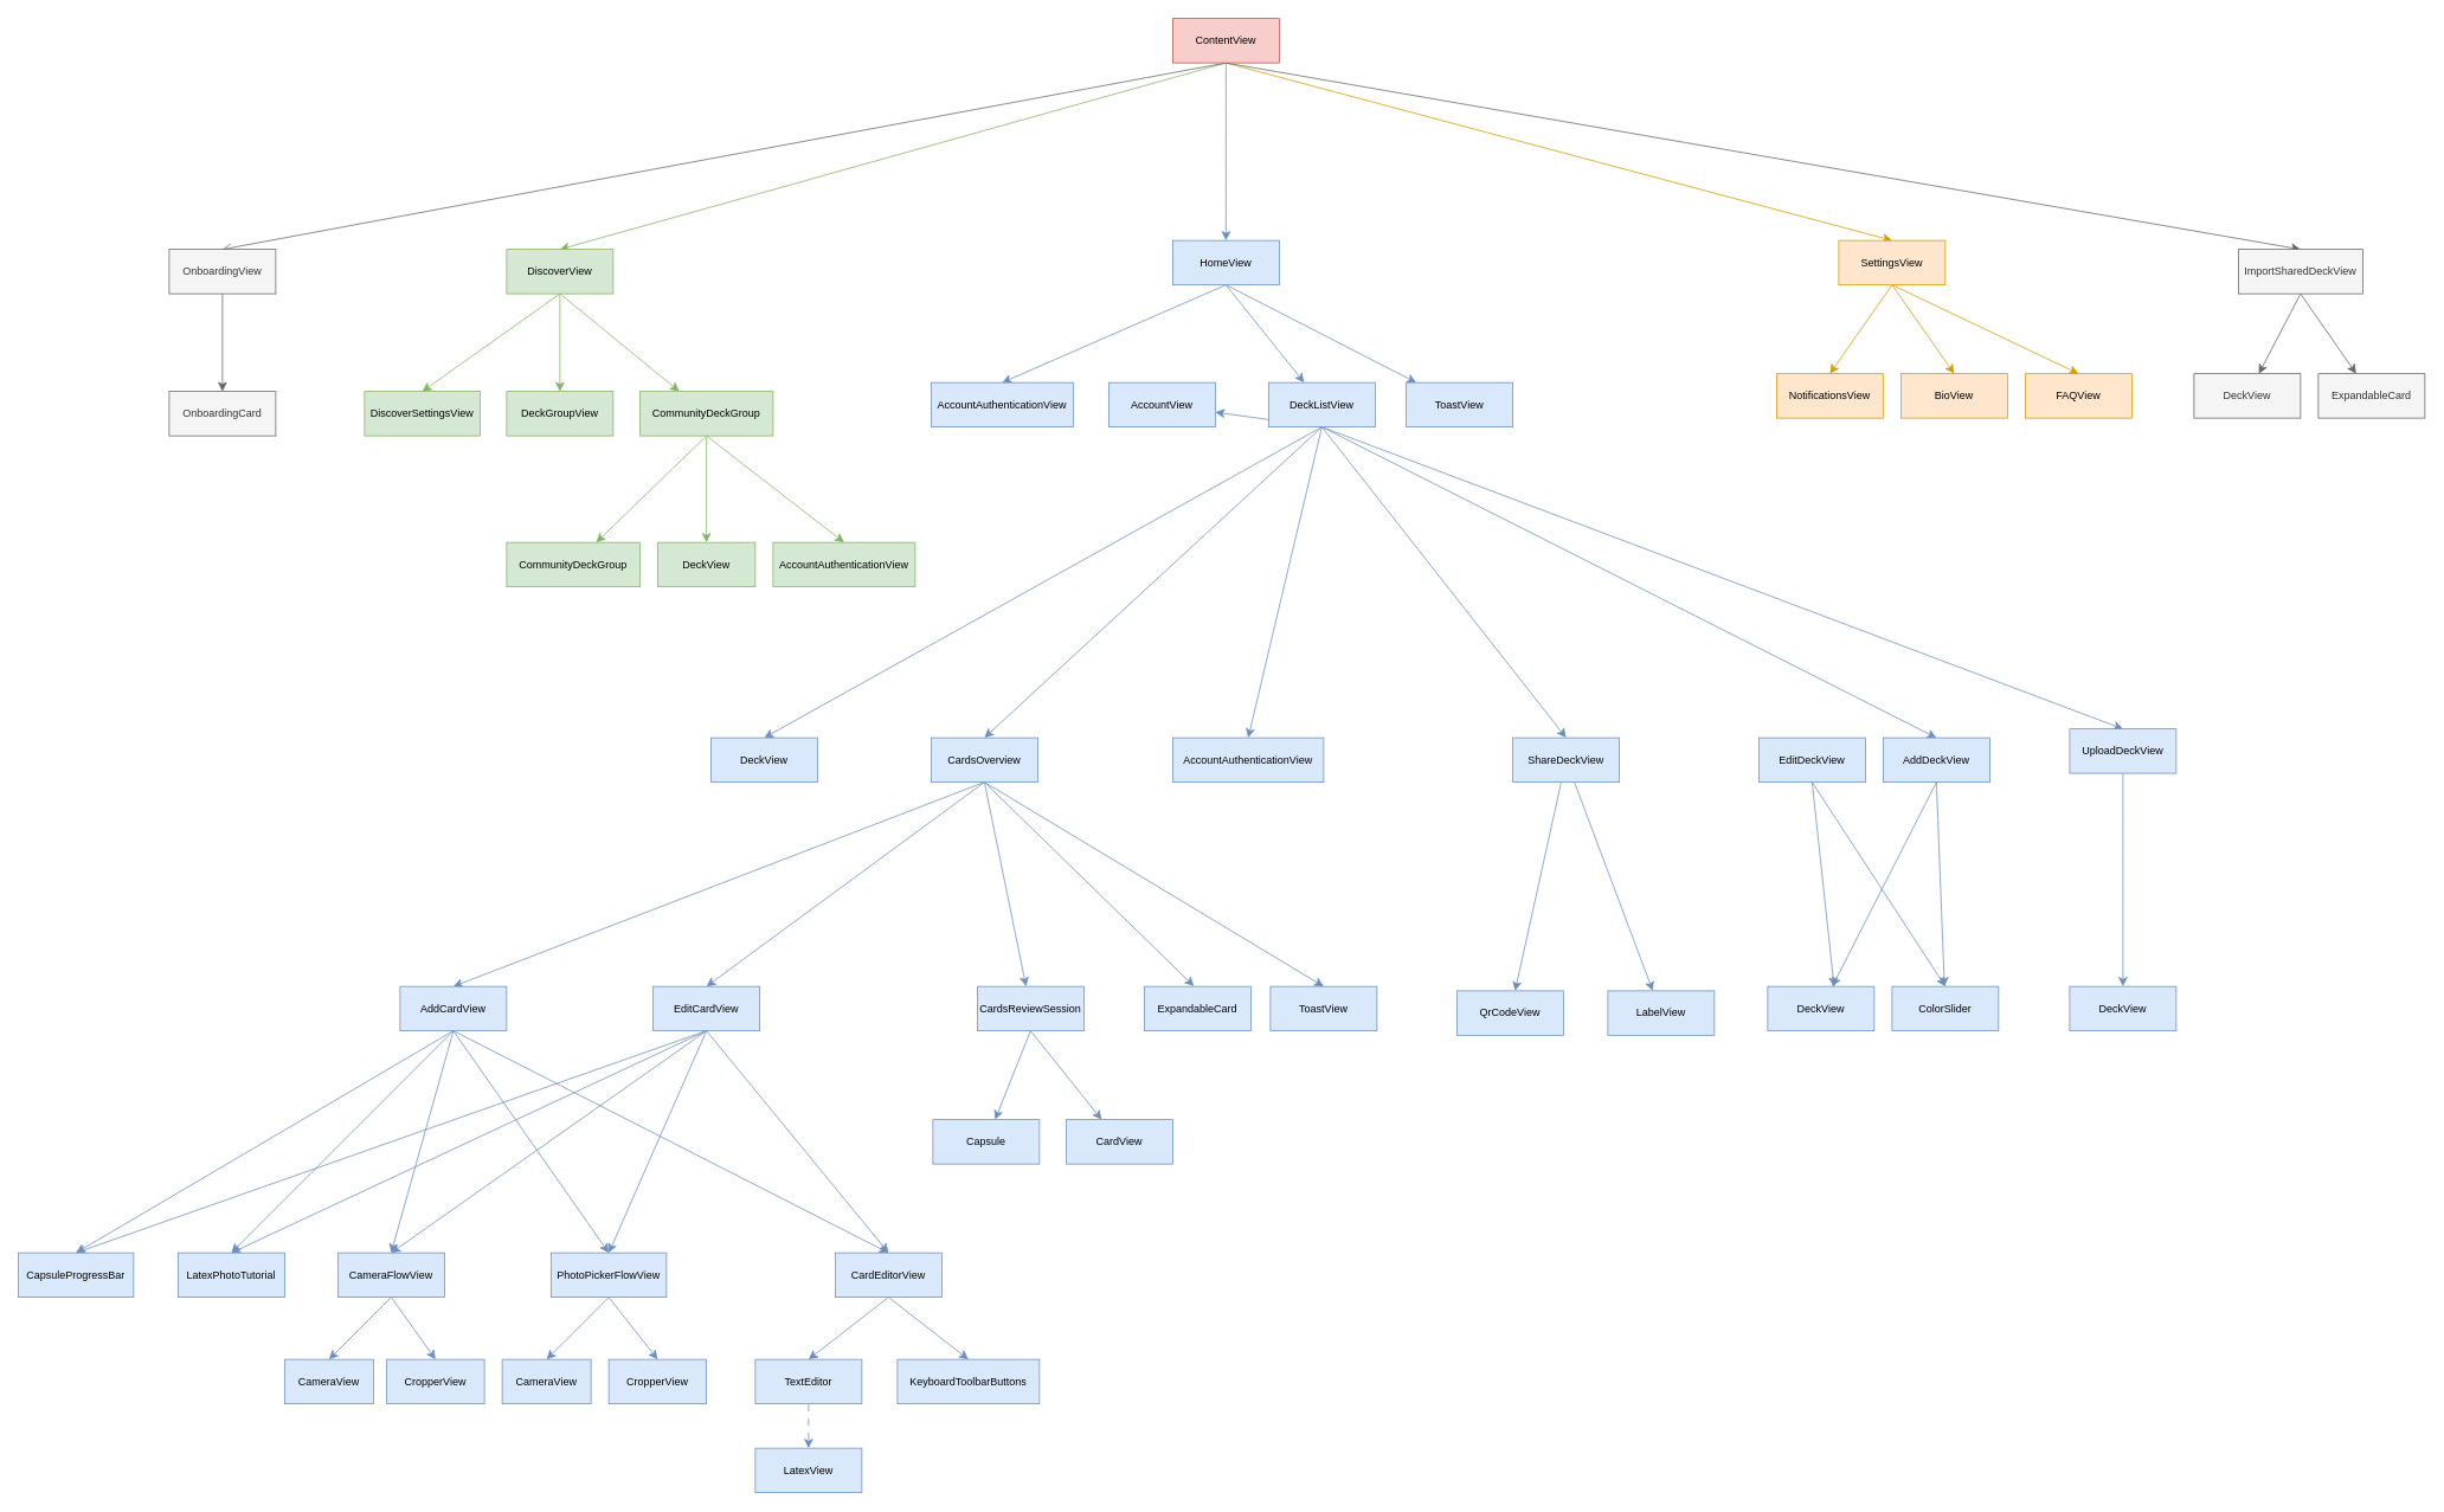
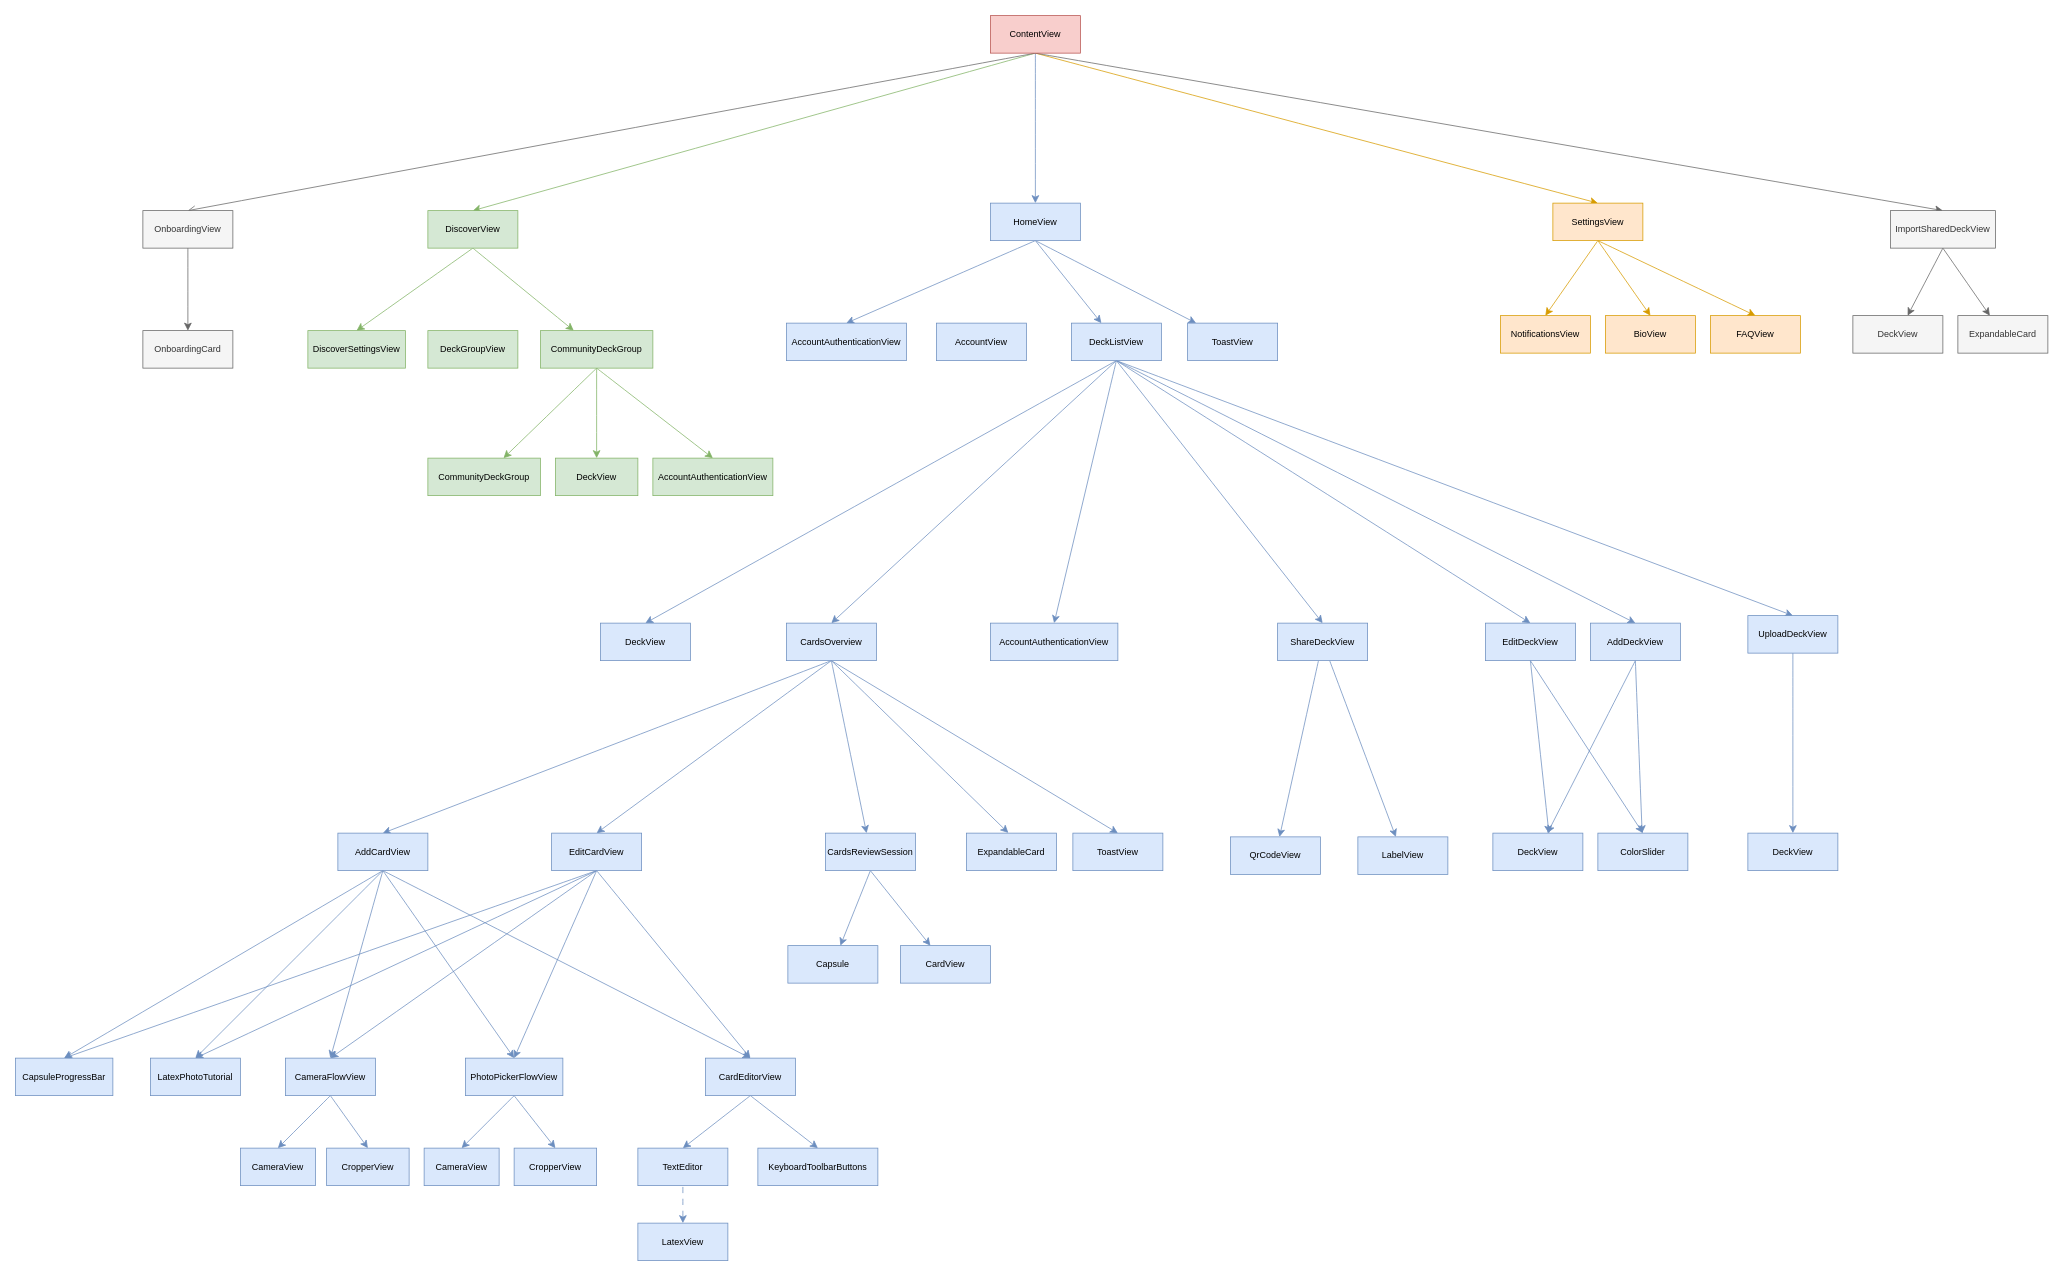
- <mxCell id="14" value="" style="edgeStyle=none;curved=1;rounded=0;orthogonalLoop=1;jettySize=auto;html=1;fontSize=12;startSize=8;endSize=8;exitX=0.5;exitY=1;exitDx=0;exitDy=0;fillColor=#d5e8d4;strokeColor=#82b366;" edge="1" parent="1" source="15" target="33"><mxGeometry relative="1" as="geometry" /></mxCell>
- <mxCell id="41" value="" style="edgeStyle=none;curved=1;rounded=0;orthogonalLoop=1;jettySize=auto;html=1;fontSize=12;startSize=8;endSize=8;exitX=0.5;exitY=1;exitDx=0;exitDy=0;fillColor=#dae8fc;strokeColor=#6c8ebf;" edge="1" parent="1" source="44" target="46"><mxGeometry relative="1" as="geometry" /></mxCell>
+ <mxCell id="41" value="" style="edgeStyle=none;curved=1;rounded=0;orthogonalLoop=1;jettySize=auto;html=1;fontSize=12;startSize=8;endSize=8;exitX=0.5;exitY=1;exitDx=0;exitDy=0;entryX=0.5;entryY=0;entryDx=0;entryDy=0;fillColor=#dae8fc;strokeColor=#6c8ebf;" edge="1" parent="1" source="44" target="60"><mxGeometry relative="1" as="geometry" /></mxCell>
